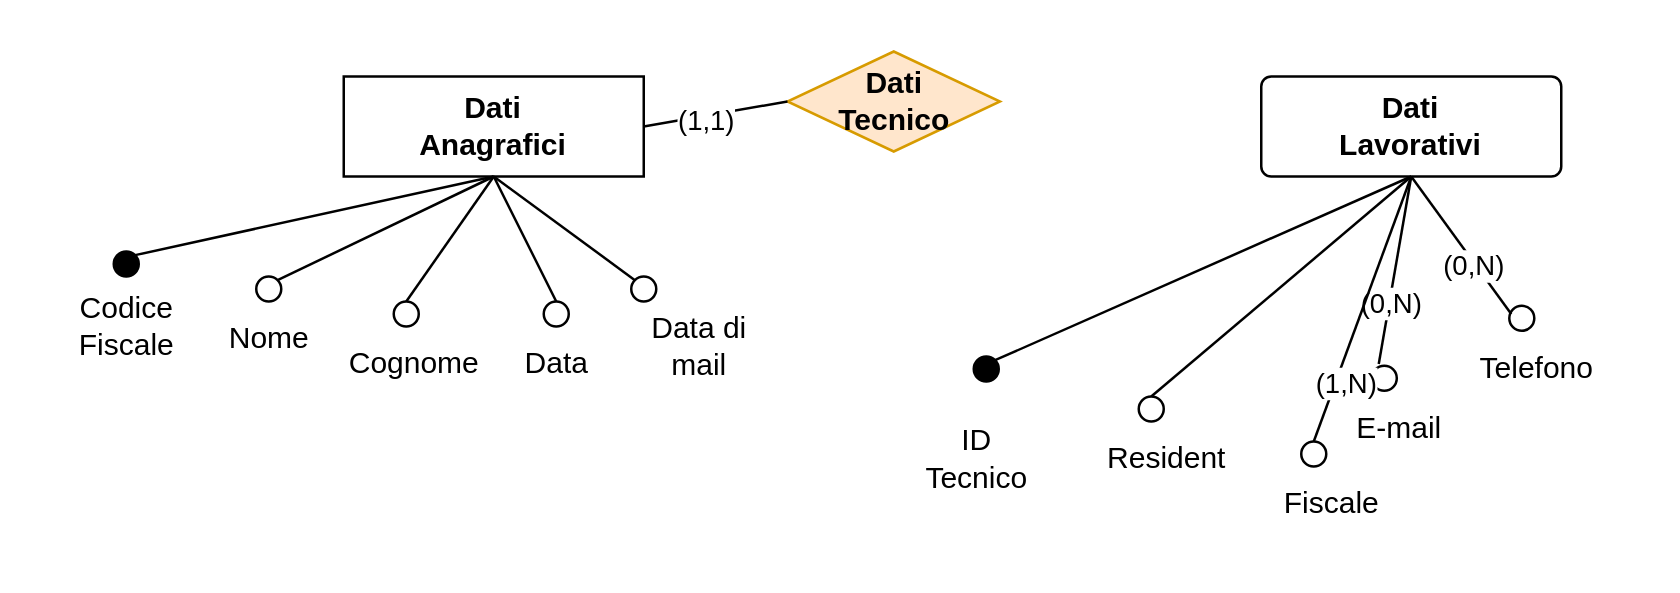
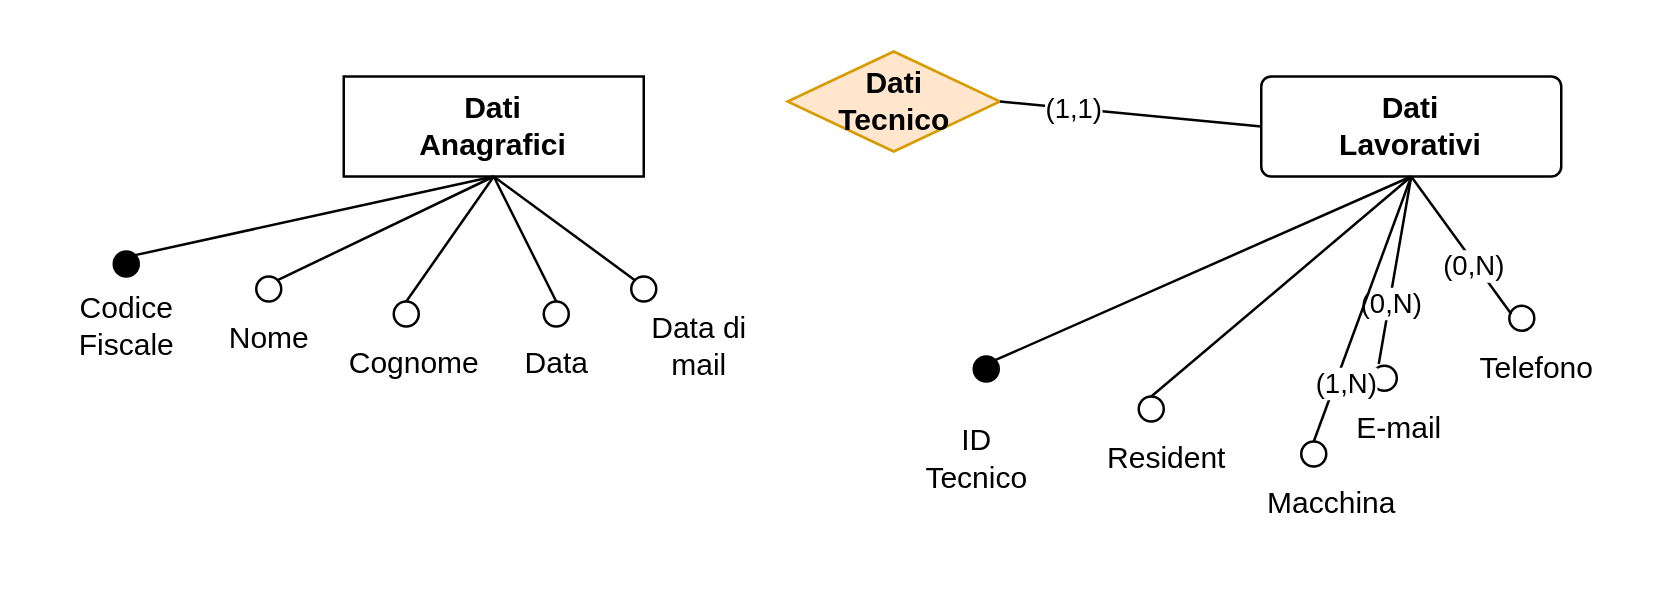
- <mxCell id="34" value="" style="endArrow=none;html=1;rounded=0;entryX=0;entryY=0.5;entryDx=0;entryDy=0;exitX=1;exitY=0.5;exitDx=0;exitDy=0;" parent="1" source="19" target="33" edge="1"><mxGeometry relative="1" as="geometry"><mxPoint x="293" y="216" as="sourcePoint" /><mxPoint x="453" y="216" as="targetPoint" /></mxGeometry></mxCell>
- <mxCell id="35" value="(1,1)" style="edgeLabel;html=1;align=center;verticalAlign=middle;resizable=0;points=[];" parent="34" vertex="1" connectable="0"><mxGeometry x="-0.485" y="3" relative="1" as="geometry"><mxPoint x="10" y="3" as="offset" /></mxGeometry></mxCell>
+ <mxCell id="36" value="" style="endArrow=none;html=1;rounded=0;entryX=0;entryY=0.5;entryDx=0;entryDy=0;exitX=1;exitY=0.5;exitDx=0;exitDy=0;" parent="1" source="33" target="2" edge="1"><mxGeometry relative="1" as="geometry"><mxPoint x="267" y="59" as="sourcePoint" /><mxPoint x="324.5" y="63" as="targetPoint" /></mxGeometry></mxCell>
+ <mxCell id="37" value="(1,1)" style="edgeLabel;html=1;align=center;verticalAlign=middle;resizable=0;points=[];" parent="36" vertex="1" connectable="0"><mxGeometry x="-0.439" relative="1" as="geometry"><mxPoint as="offset" /></mxGeometry></mxCell>
- <mxCell id="39" value="Fiscale" style="text;html=1;align=center;verticalAlign=middle;resizable=0;points=[];autosize=1;strokeColor=none;fillColor=none;" parent="1" vertex="1"><mxGeometry x="497" y="188.03" width="69" height="26" as="geometry" /></mxCell>
+ <mxCell id="39" value="Macchina" style="text;html=1;align=center;verticalAlign=middle;resizable=0;points=[];autosize=1;strokeColor=none;fillColor=none;" parent="1" vertex="1"><mxGeometry x="497" y="188.03" width="69" height="26" as="geometry" /></mxCell>
